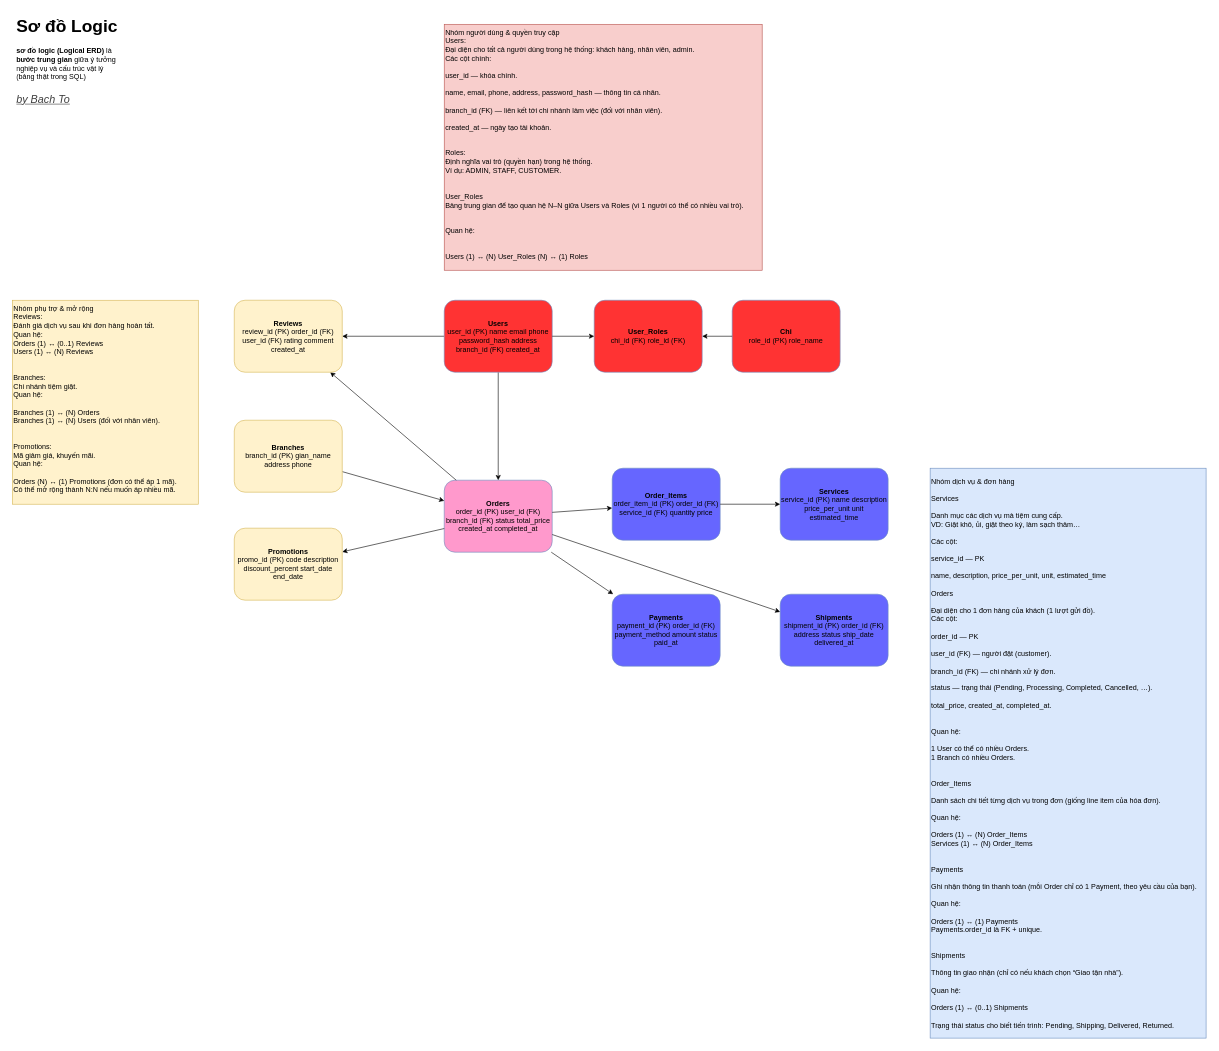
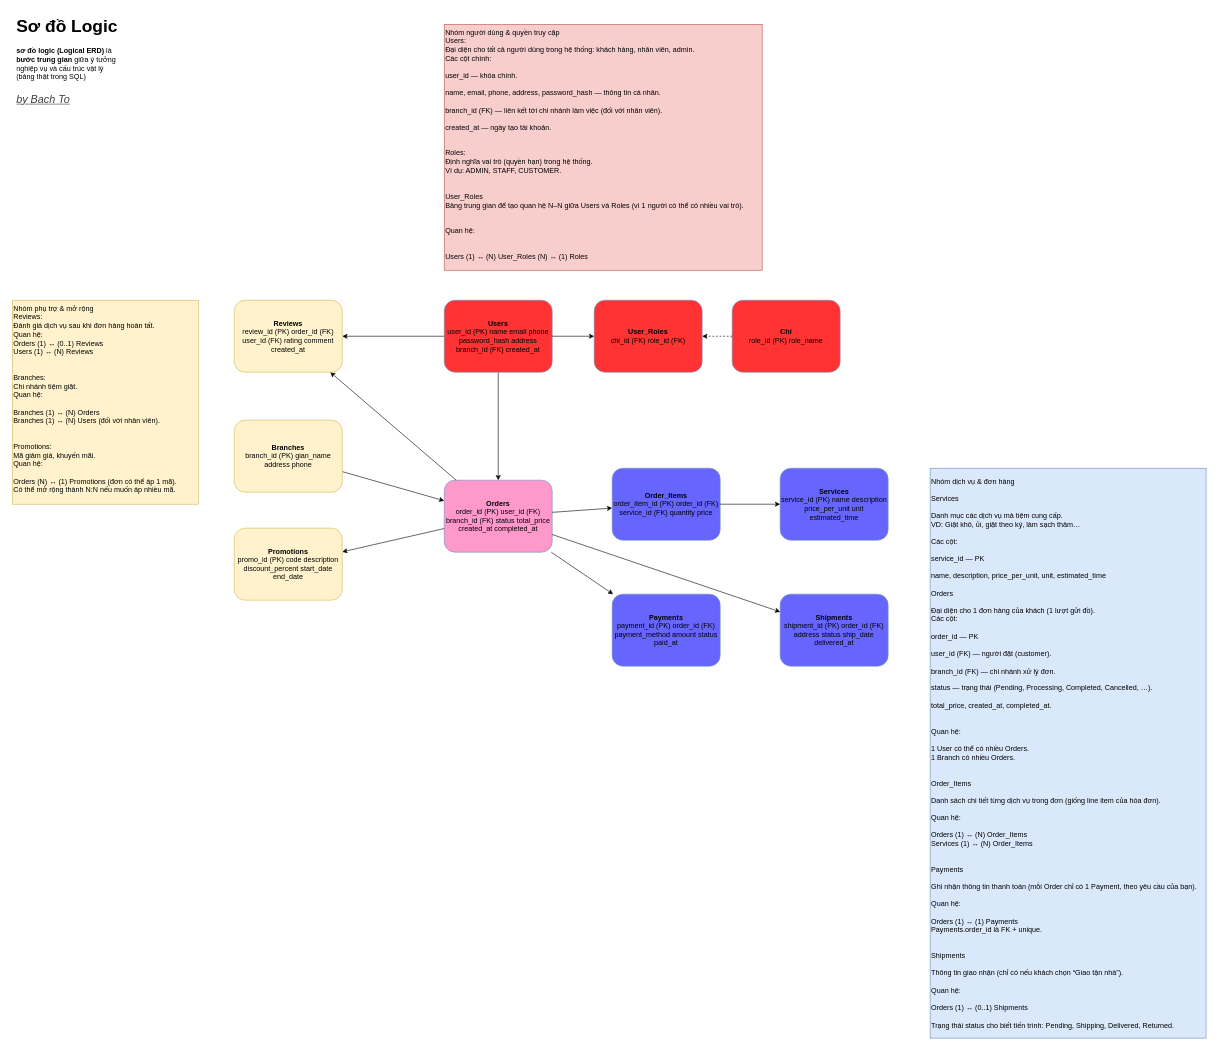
- <mxCell id="18" value="" style="endArrow=classic;html=1;strokeColor=#000000;rounded=0" parent="13" source="15" target="16" edge="1"><mxGeometry as="geometry" /></mxCell>
+ <mxCell id="18" value="" style="endArrow=classic;html=1;strokeColor=#000000;rounded=0;dashed=1;" parent="13" source="15" target="16" edge="1"><mxGeometry as="geometry" /></mxCell>
